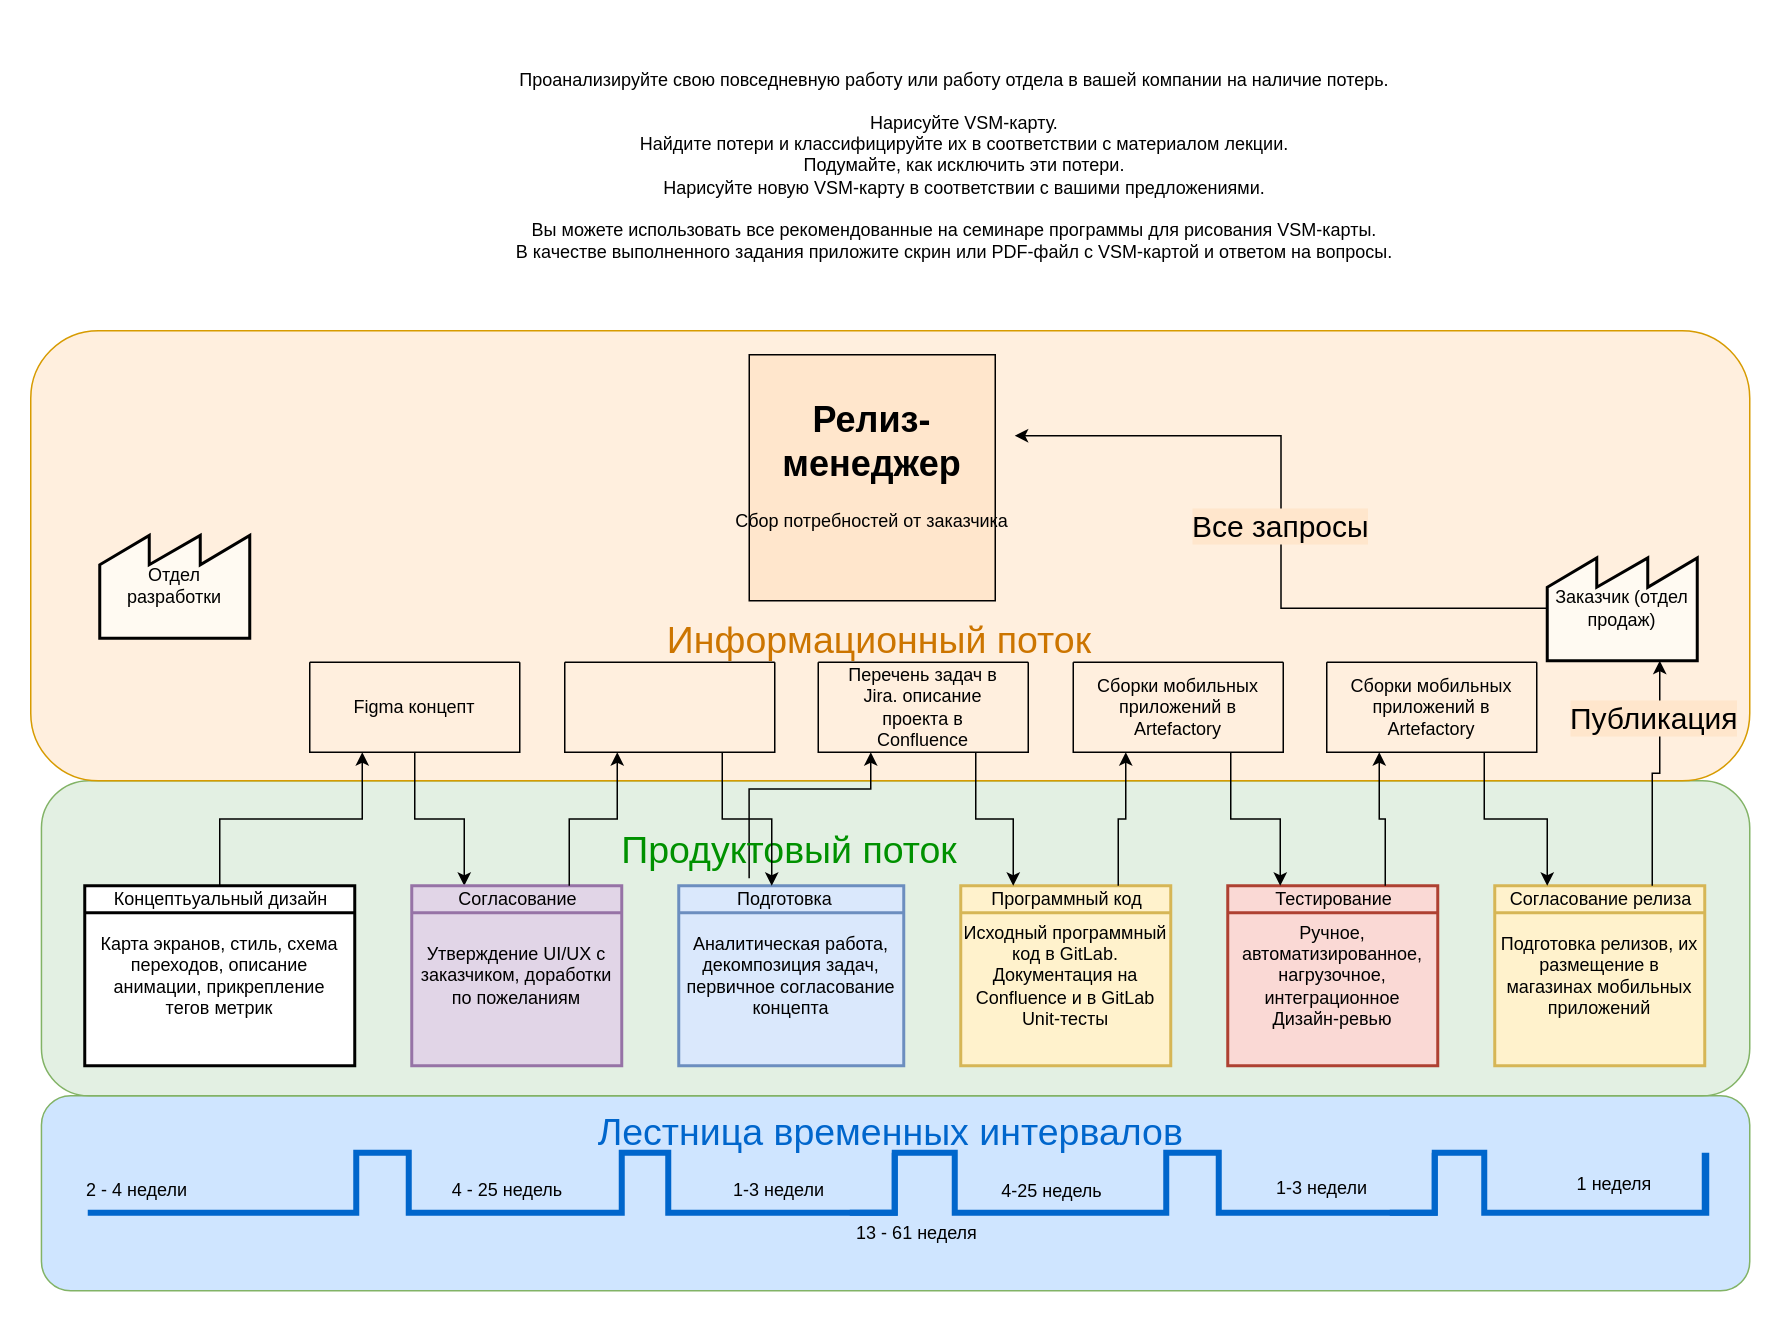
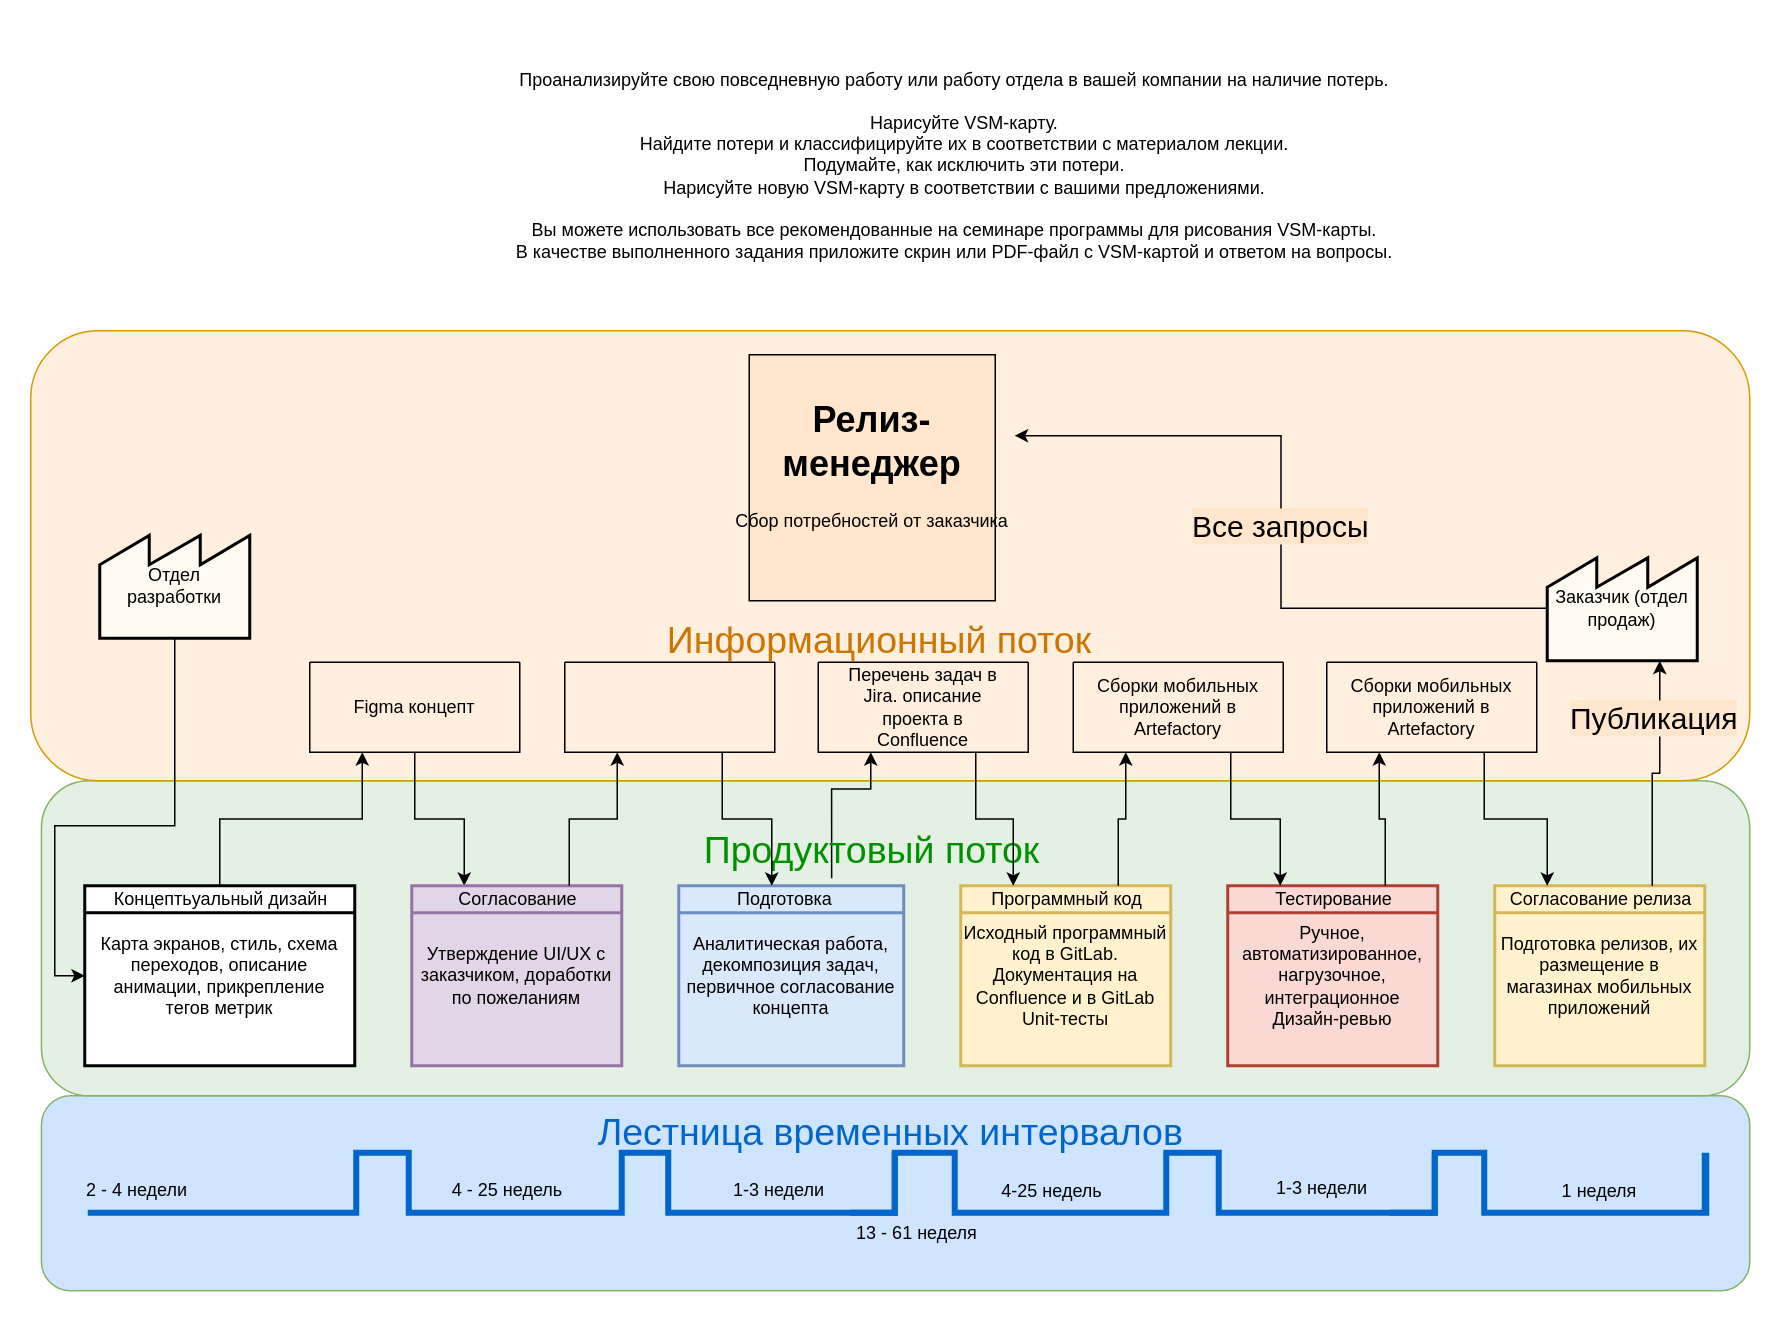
+ <mxCell id="5" style="edgeStyle=orthogonalEdgeStyle;rounded=0;orthogonalLoop=1;jettySize=auto;html=1;entryX=0;entryY=0.5;entryDx=0;entryDy=0;" parent="1" source="6" target="12" edge="1"><mxGeometry relative="1" as="geometry"><Array as="points"><mxPoint x="116" y="550" /><mxPoint x="36" y="550" /><mxPoint x="36" y="650" /></Array></mxGeometry></mxCell>
- <mxCell id="32" value="Продуктовый поток" style="text;html=1;strokeColor=none;fillColor=none;align=center;verticalAlign=middle;whiteSpace=wrap;rounded=0;fontSize=25;fontColor=#009100;" parent="1" vertex="1"><mxGeometry x="361" y="550" width="330" height="30" as="geometry" /></mxCell>
+ <mxCell id="32" value="Продуктовый поток" style="text;html=1;strokeColor=none;fillColor=none;align=center;verticalAlign=middle;whiteSpace=wrap;rounded=0;fontSize=25;fontColor=#009100;" parent="1" vertex="1"><mxGeometry x="416" y="550" width="330" height="30" as="geometry" /></mxCell>
- <mxCell id="67" value="1 неделя" style="text;html=1;strokeColor=none;fillColor=none;align=center;verticalAlign=middle;whiteSpace=wrap;rounded=0;" vertex="1" parent="1"><mxGeometry x="1026" y="774" width="100" height="30" as="geometry" /></mxCell>
+ <mxCell id="67" value="1 неделя" style="text;html=1;strokeColor=none;fillColor=none;align=center;verticalAlign=middle;whiteSpace=wrap;rounded=0;" vertex="1" parent="1"><mxGeometry x="1016" y="779" width="100" height="30" as="geometry" /></mxCell>
